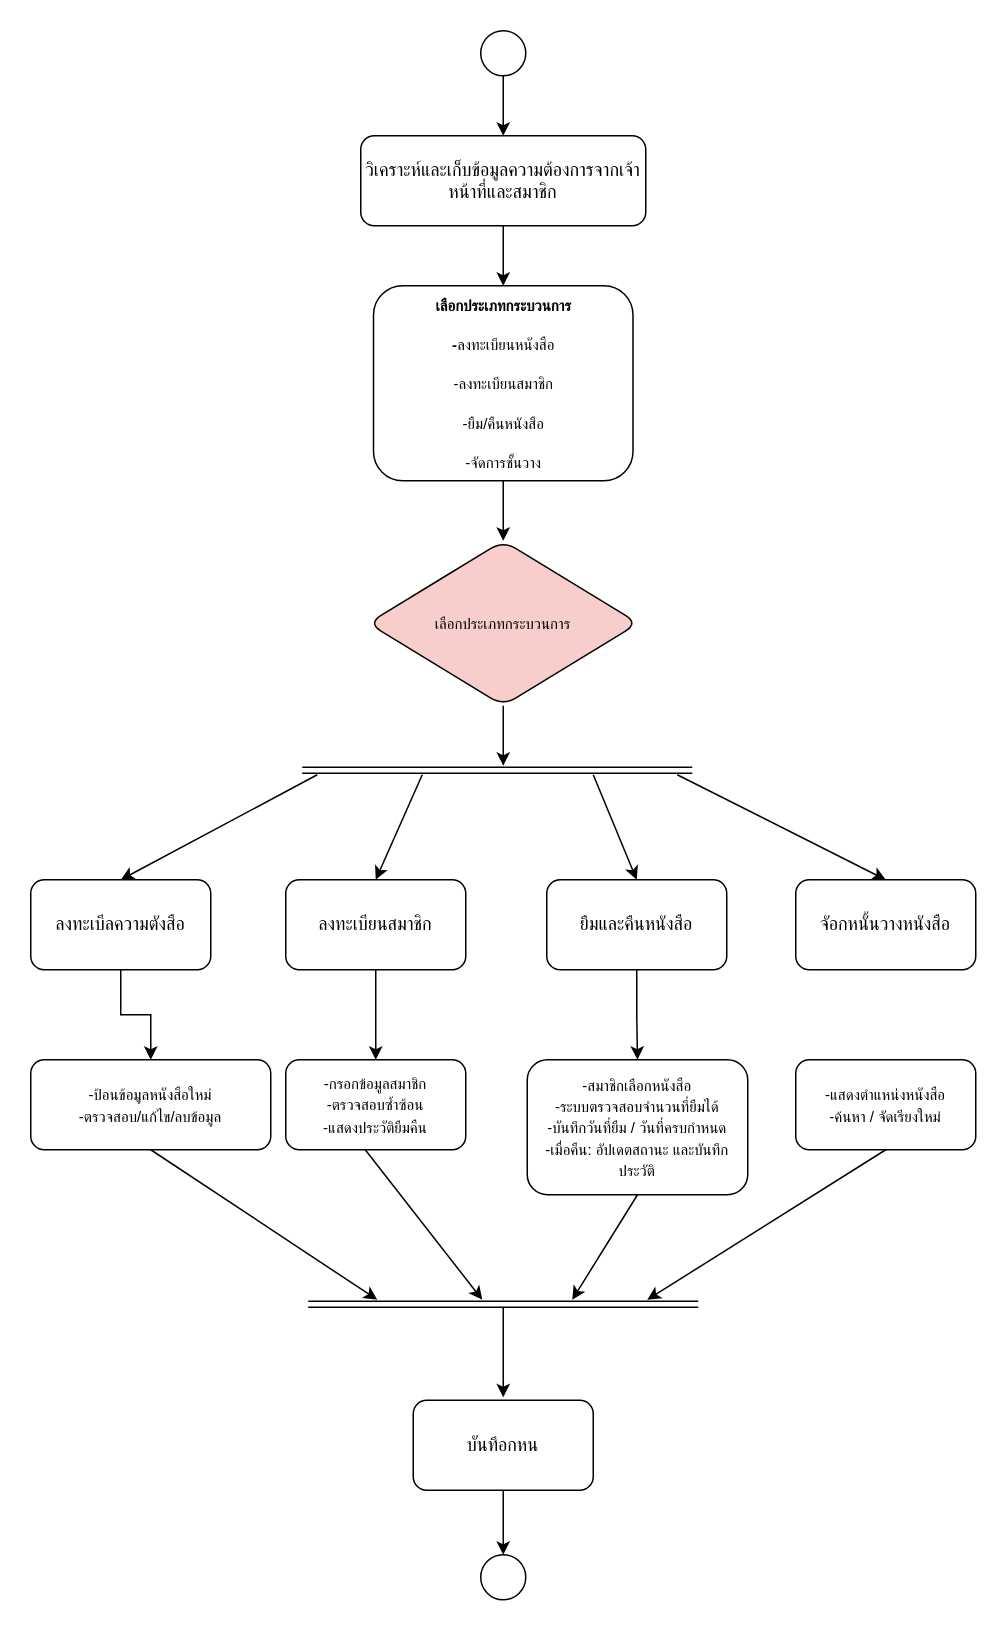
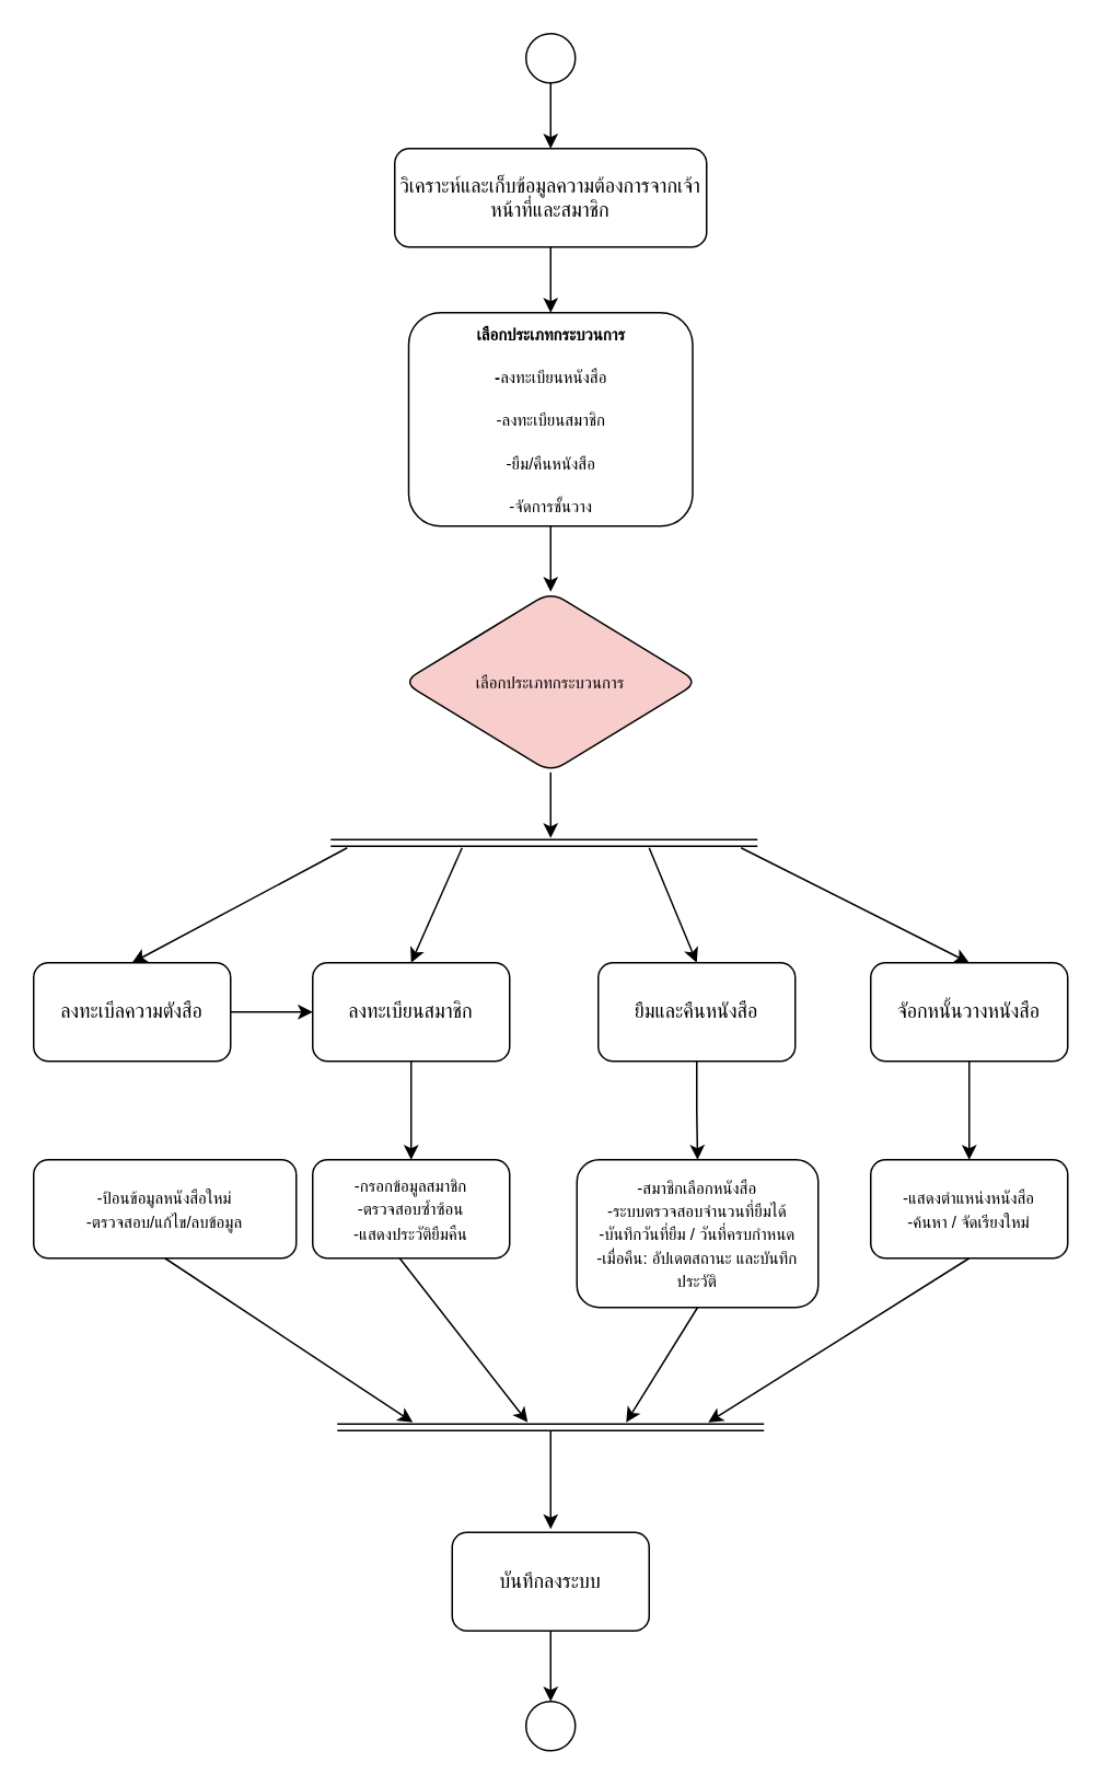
+ <mxCell id="17" style="edgeStyle=orthogonalEdgeStyle;rounded=0;orthogonalLoop=1;jettySize=auto;html=1;entryX=0.5;entryY=0;entryDx=0;entryDy=0;" edge="1" parent="1" source="18" target="26"><mxGeometry relative="1" as="geometry" /></mxCell>
- <mxCell id="11" style="edgeStyle=orthogonalEdgeStyle;rounded=0;orthogonalLoop=1;jettySize=auto;html=1;entryX=0.5;entryY=0;entryDx=0;entryDy=0;" edge="1" parent="1" source="12" target="23"><mxGeometry relative="1" as="geometry" /></mxCell>
+ <mxCell id="11" style="edgeStyle=orthogonalEdgeStyle;rounded=0;orthogonalLoop=1;jettySize=auto;html=1;" edge="1" parent="1" source="12" target="14"><mxGeometry relative="1" as="geometry" /></mxCell>
- <mxCell id="28" value="บันทึอกหน" style="rounded=1;whiteSpace=wrap;html=1;" vertex="1" parent="1"><mxGeometry x="275" y="933" width="120" height="60" as="geometry" /></mxCell>
+ <mxCell id="28" value="บันทึกลงระบบ" style="rounded=1;whiteSpace=wrap;html=1;" vertex="1" parent="1"><mxGeometry x="275" y="933" width="120" height="60" as="geometry" /></mxCell>
